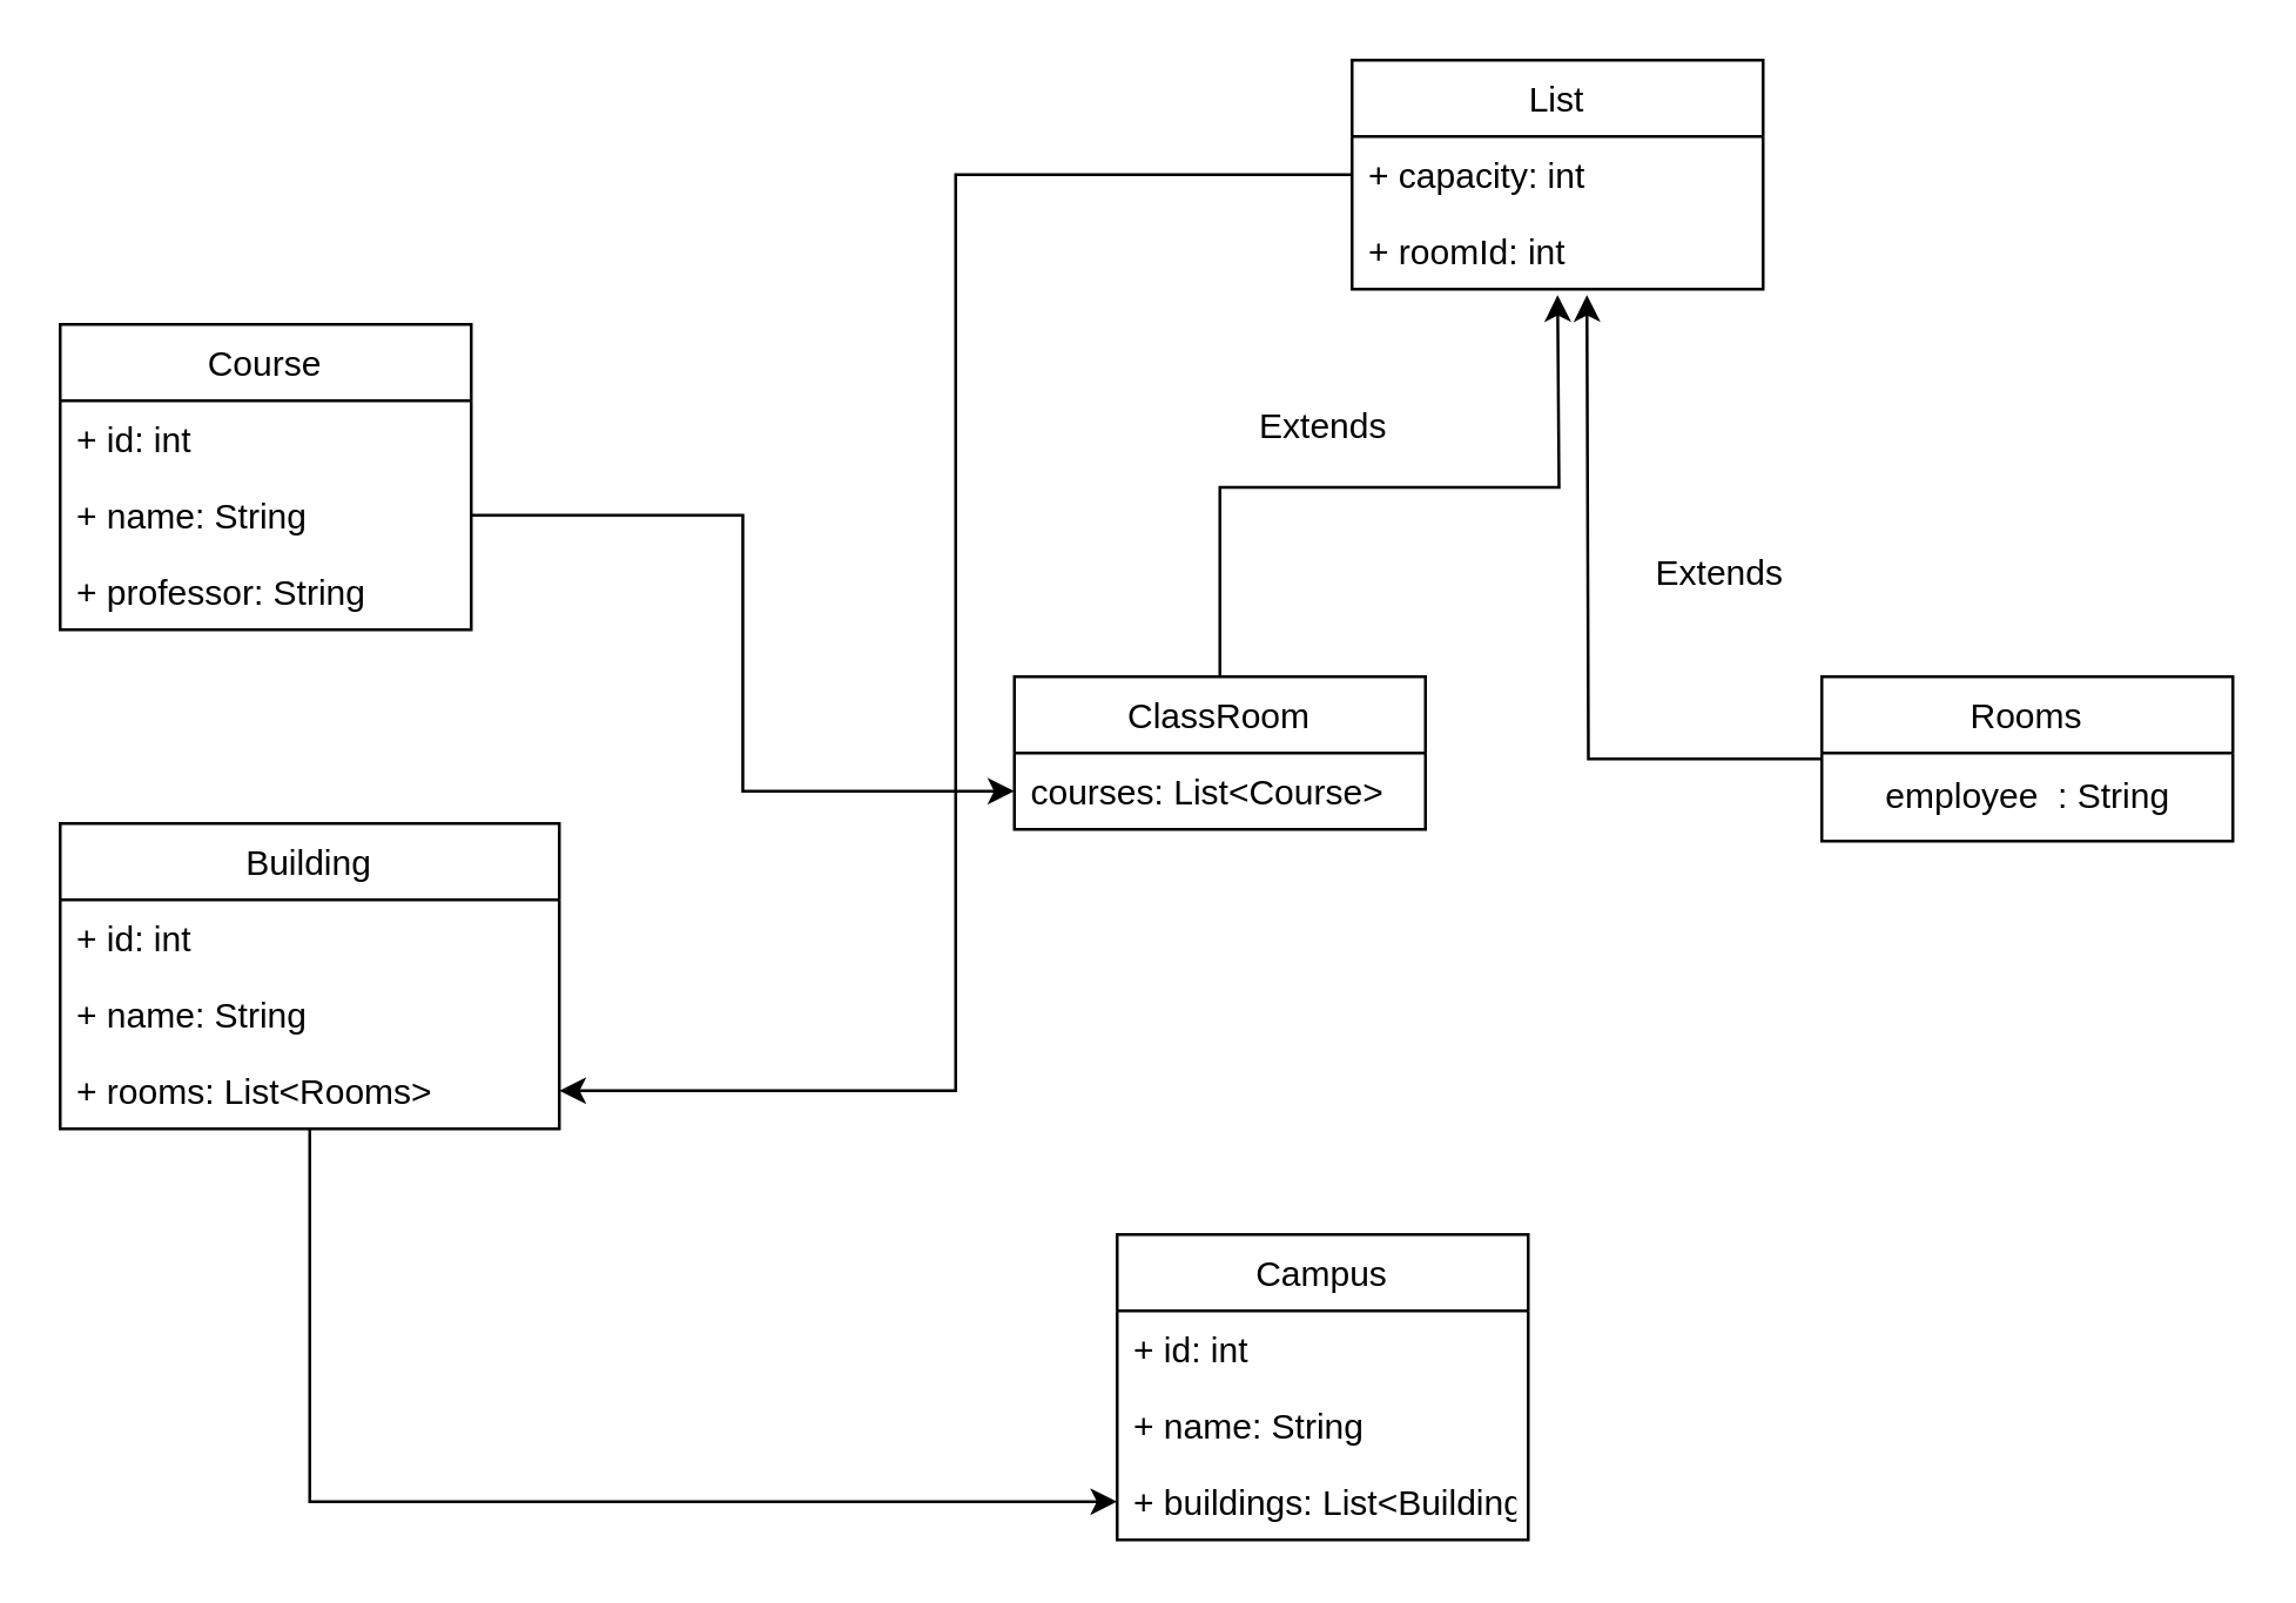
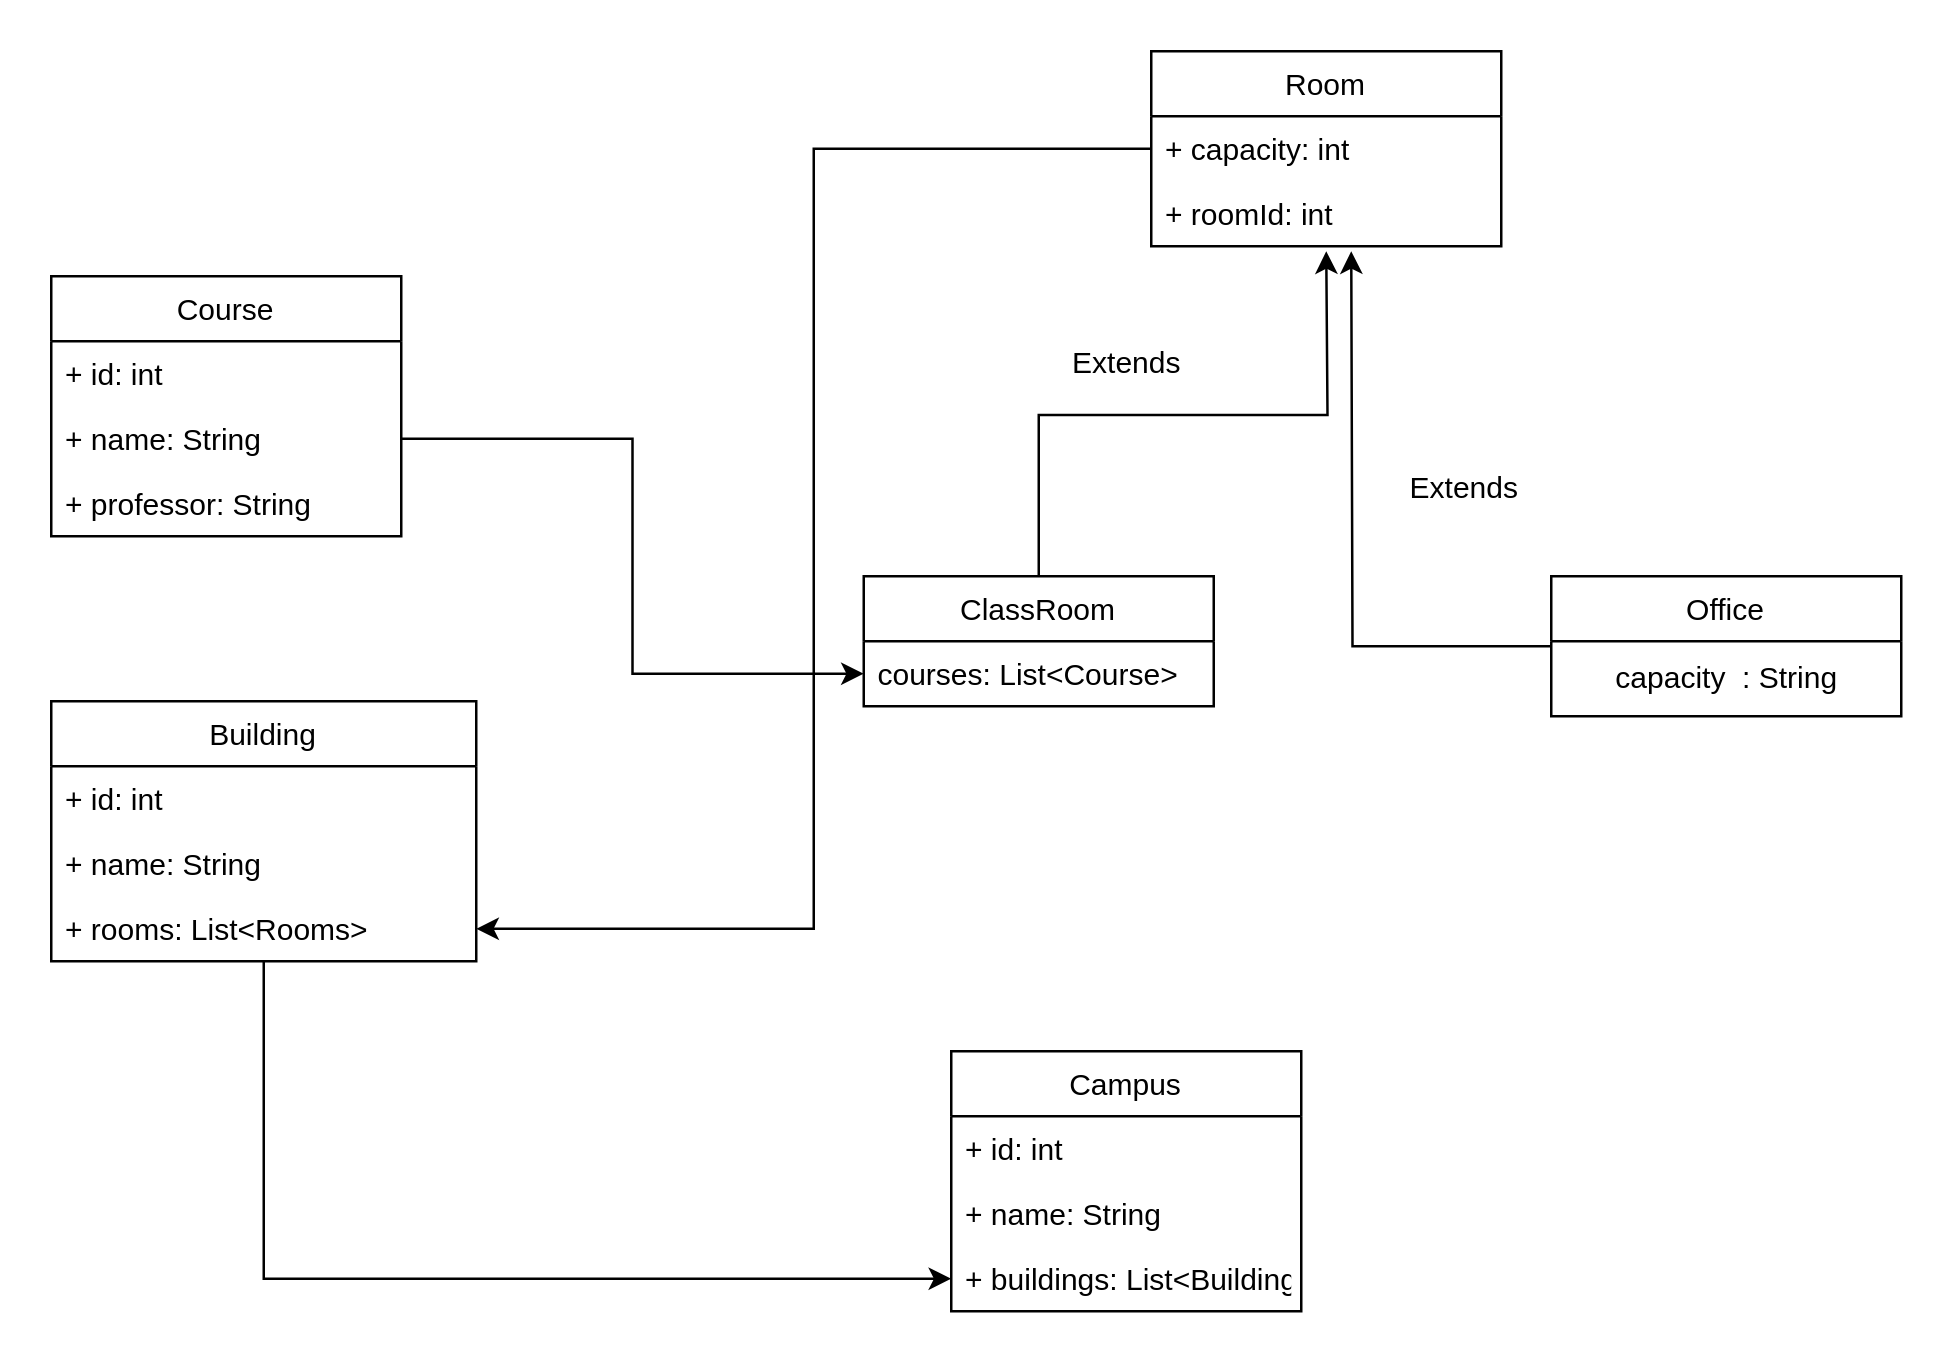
- <mxCell id="11" value="List" style="swimlane;fontStyle=0;childLayout=stackLayout;horizontal=1;startSize=26;fillColor=none;horizontalStack=0;resizeParent=1;resizeParentMax=0;resizeLast=0;collapsible=1;marginBottom=0;fontFamily=Helvetica;labelBackgroundColor=default;" parent="1" vertex="1"><mxGeometry x="460" y="20" width="140" height="78" as="geometry" /></mxCell>
+ <mxCell id="11" value="Room" style="swimlane;fontStyle=0;childLayout=stackLayout;horizontal=1;startSize=26;fillColor=none;horizontalStack=0;resizeParent=1;resizeParentMax=0;resizeLast=0;collapsible=1;marginBottom=0;fontFamily=Helvetica;labelBackgroundColor=default;" parent="1" vertex="1"><mxGeometry x="460" y="20" width="140" height="78" as="geometry" /></mxCell>
- <mxCell id="18" value="Rooms" style="swimlane;fontStyle=0;childLayout=stackLayout;horizontal=1;startSize=26;fillColor=none;horizontalStack=0;resizeParent=1;resizeParentMax=0;resizeLast=0;collapsible=1;marginBottom=0;fontFamily=Helvetica;" parent="1" vertex="1"><mxGeometry x="620" y="230" width="140" height="56" as="geometry" /></mxCell>
+ <mxCell id="18" value="Office" style="swimlane;fontStyle=0;childLayout=stackLayout;horizontal=1;startSize=26;fillColor=none;horizontalStack=0;resizeParent=1;resizeParentMax=0;resizeLast=0;collapsible=1;marginBottom=0;fontFamily=Helvetica;" parent="1" vertex="1"><mxGeometry x="620" y="230" width="140" height="56" as="geometry" /></mxCell>
- <mxCell id="19" value="employee&amp;nbsp; : String" style="text;html=1;align=center;verticalAlign=middle;resizable=0;points=[];autosize=1;strokeColor=none;fillColor=none;fontFamily=Helvetica;" parent="18" vertex="1"><mxGeometry y="26" width="140" height="30" as="geometry" /></mxCell>
+ <mxCell id="19" value="capacity&amp;nbsp; : String" style="text;html=1;align=center;verticalAlign=middle;resizable=0;points=[];autosize=1;strokeColor=none;fillColor=none;fontFamily=Helvetica;" parent="18" vertex="1"><mxGeometry y="26" width="140" height="30" as="geometry" /></mxCell>
